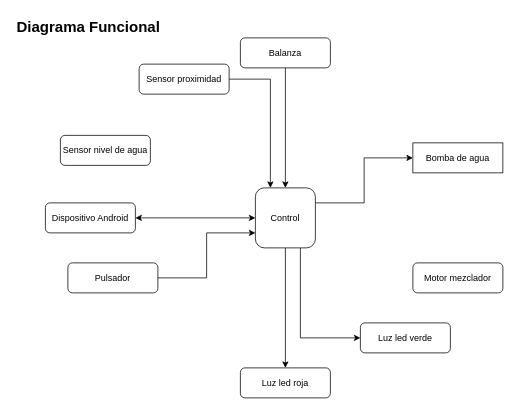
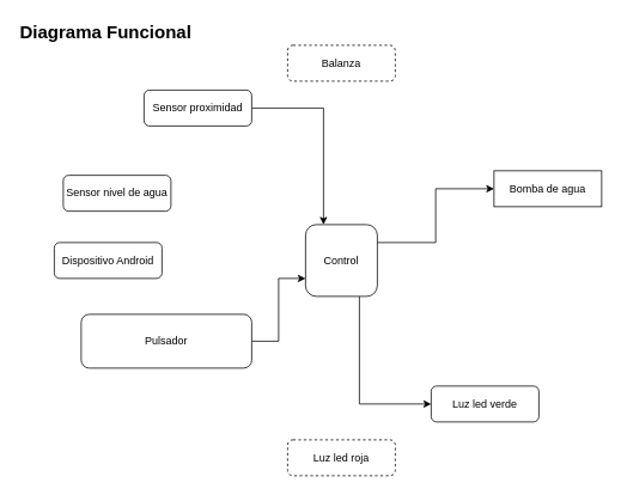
- <mxCell id="9" value="Balanza" style="rounded=1;whiteSpace=wrap;html=1;" vertex="1" parent="1"><mxGeometry x="320" y="50" width="120" height="40" as="geometry" /></mxCell>
+ <mxCell id="9" value="Balanza" style="rounded=1;whiteSpace=wrap;html=1;dashed=1;" vertex="1" parent="1"><mxGeometry x="320" y="50" width="120" height="40" as="geometry" /></mxCell>
- <mxCell id="11" value="Sensor proximidad" style="rounded=1;whiteSpace=wrap;html=1;" vertex="1" parent="1"><mxGeometry x="185" y="85" width="120" height="40" as="geometry" /></mxCell>
+ <mxCell id="11" value="Sensor proximidad" style="rounded=1;whiteSpace=wrap;html=1;" vertex="1" parent="1"><mxGeometry x="160" y="100" width="120" height="40" as="geometry" /></mxCell>
- <mxCell id="8" style="edgeStyle=orthogonalEdgeStyle;rounded=0;orthogonalLoop=1;jettySize=auto;html=1;exitX=0.5;exitY=1;exitDx=0;exitDy=0;entryX=0.5;entryY=0;entryDx=0;entryDy=0;" edge="1" parent="1" source="9" target="5"><mxGeometry relative="1" as="geometry" /></mxCell>
- <mxCell id="12" value="Sensor nivel de agua" style="rounded=1;whiteSpace=wrap;html=1;" vertex="1" parent="1"><mxGeometry x="80" y="180" width="120" height="40" as="geometry" /></mxCell>
+ <mxCell id="12" value="Sensor nivel de agua" style="rounded=1;whiteSpace=wrap;html=1;" vertex="1" parent="1"><mxGeometry x="70" y="195" width="120" height="40" as="geometry" /></mxCell>
- <mxCell id="6" style="edgeStyle=orthogonalEdgeStyle;rounded=0;orthogonalLoop=1;jettySize=auto;html=1;exitX=1;exitY=0.5;exitDx=0;exitDy=0;entryX=0;entryY=0.5;entryDx=0;entryDy=0;startArrow=classic;startFill=1;" edge="1" parent="1" source="7" target="5"><mxGeometry relative="1" as="geometry" /></mxCell>
- <mxCell id="18" value="Pulsador" style="rounded=1;whiteSpace=wrap;html=1;" vertex="1" parent="1"><mxGeometry x="90" y="350" width="120" height="40" as="geometry" /></mxCell>
+ <mxCell id="18" value="Pulsador" style="rounded=1;whiteSpace=wrap;html=1;" vertex="1" parent="1"><mxGeometry x="90" y="350" width="190" height="60" as="geometry" /></mxCell>
- <mxCell id="15" value="Motor mezclador" style="rounded=1;whiteSpace=wrap;html=1;" vertex="1" parent="1"><mxGeometry x="550" y="350" width="120" height="40" as="geometry" /></mxCell>
- <mxCell id="2" style="edgeStyle=orthogonalEdgeStyle;rounded=0;orthogonalLoop=1;jettySize=auto;html=1;exitX=0.5;exitY=1;exitDx=0;exitDy=0;entryX=0.5;entryY=0;entryDx=0;entryDy=0;" edge="1" parent="1" source="5" target="13"><mxGeometry relative="1" as="geometry" /></mxCell>
- <mxCell id="13" value="Luz led roja" style="rounded=1;whiteSpace=wrap;html=1;" vertex="1" parent="1"><mxGeometry x="320" y="490" width="120" height="40" as="geometry" /></mxCell>
+ <mxCell id="13" value="Luz led roja" style="rounded=1;whiteSpace=wrap;html=1;dashed=1;" vertex="1" parent="1"><mxGeometry x="320" y="490" width="120" height="40" as="geometry" /></mxCell>
